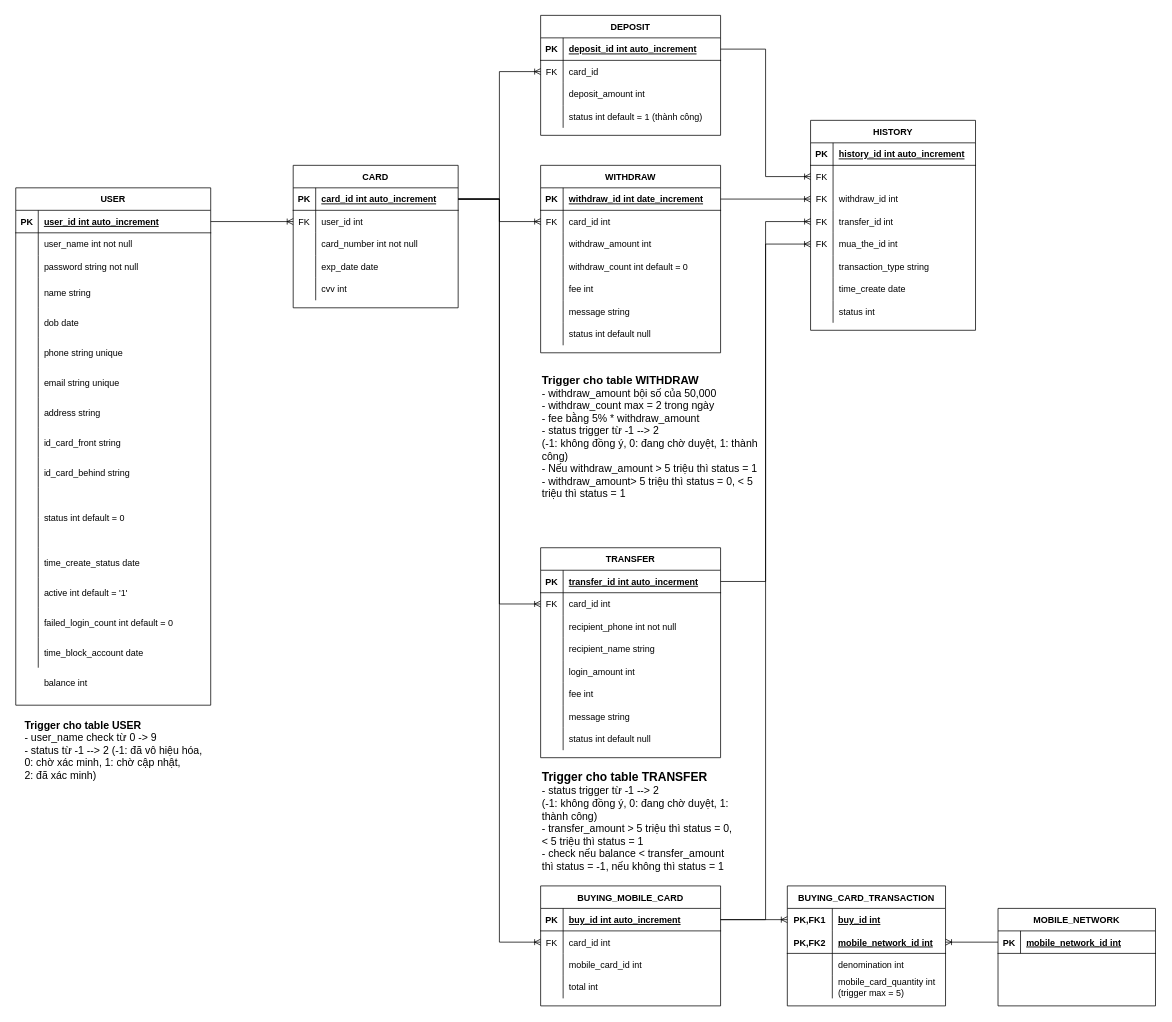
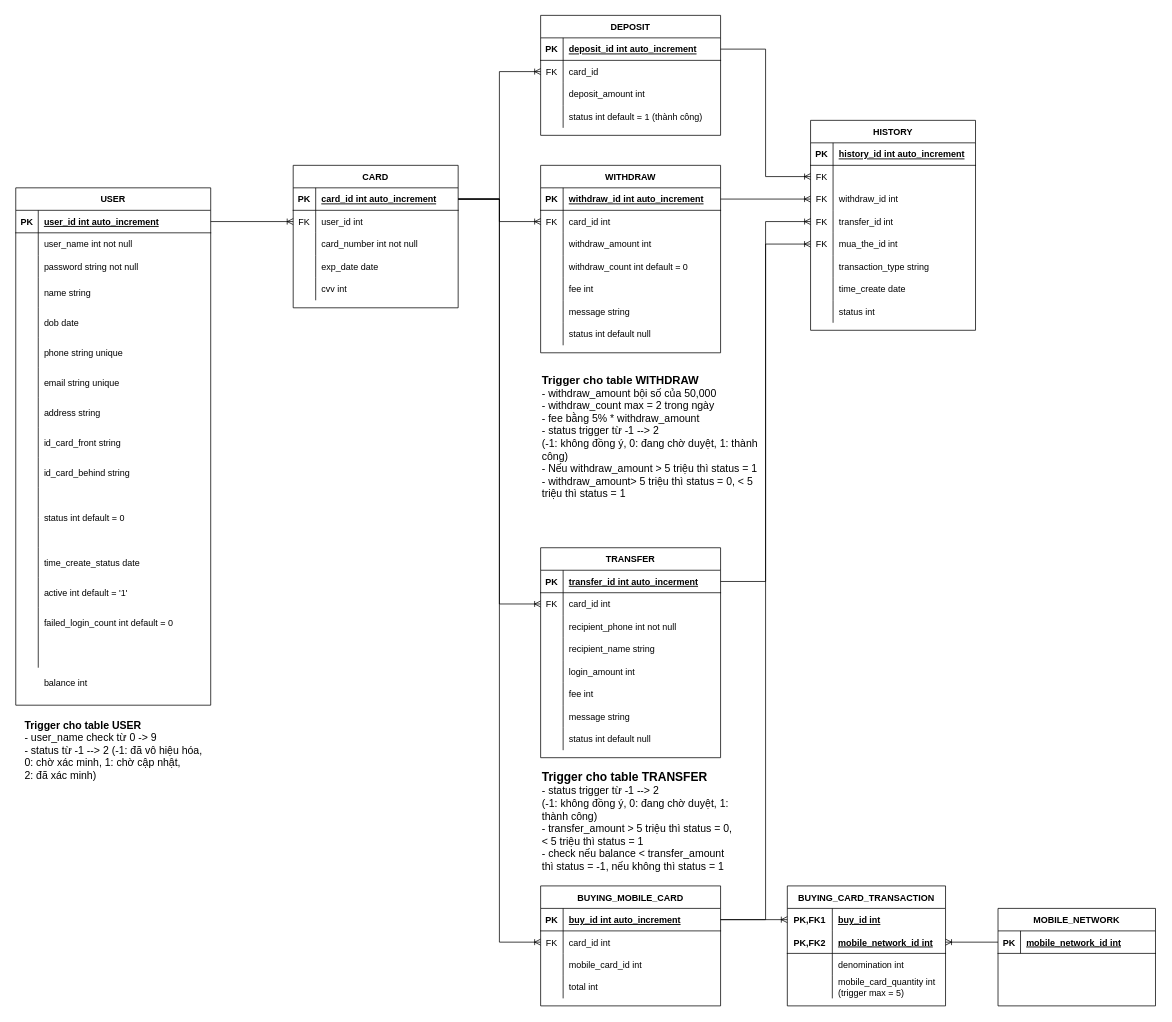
- <mxCell id="70" value="withdraw_id int date_increment" style="shape=partialRectangle;connectable=0;fillColor=none;top=0;left=0;bottom=0;right=0;align=left;spacingLeft=6;fontStyle=5;overflow=hidden;" parent="68" vertex="1"><mxGeometry x="30" width="210" height="30" as="geometry" /></mxCell>
+ <mxCell id="70" value="withdraw_id int auto_increment" style="shape=partialRectangle;connectable=0;fillColor=none;top=0;left=0;bottom=0;right=0;align=left;spacingLeft=6;fontStyle=5;overflow=hidden;" parent="68" vertex="1"><mxGeometry x="30" width="210" height="30" as="geometry" /></mxCell>
- <mxCell id="47" value="time_block_account date" style="shape=partialRectangle;overflow=hidden;connectable=0;fillColor=none;top=0;left=0;bottom=0;right=0;align=left;spacingLeft=6;" parent="45" vertex="1"><mxGeometry x="30" width="230" height="40" as="geometry"><mxRectangle width="220" height="40" as="alternateBounds" /></mxGeometry></mxCell>
